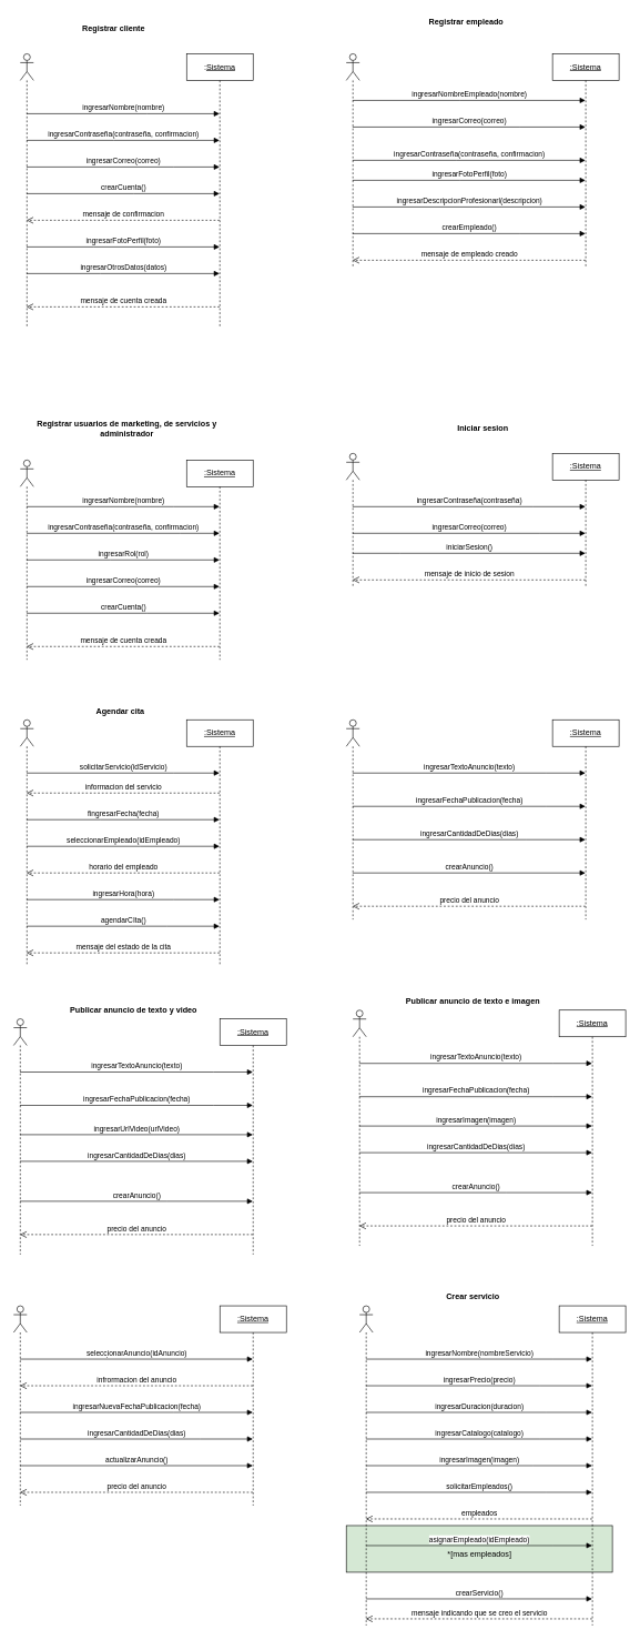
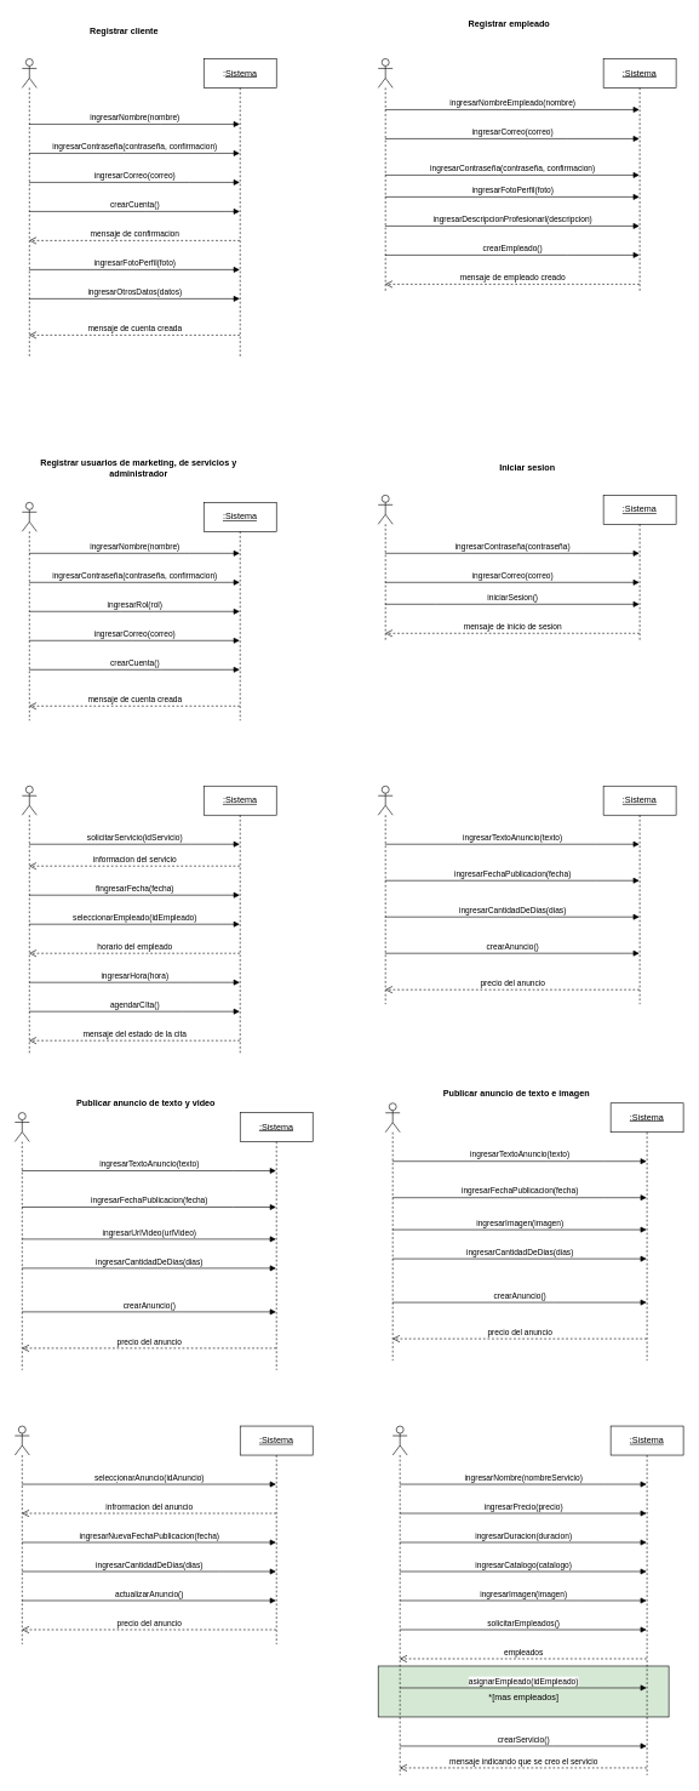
- <mxCell id="42" value="Agendar cita" style="text;align=center;fontStyle=1;verticalAlign=middle;spacingLeft=3;spacingRight=3;strokeColor=none;rotatable=0;points=[[0,0.5],[1,0.5]];portConstraint=eastwest;html=1;" vertex="1" parent="1"><mxGeometry x="140" y="1054" width="80" height="26" as="geometry" /></mxCell>
- <mxCell id="87" value="Crear servicio" style="text;align=center;fontStyle=1;verticalAlign=middle;spacingLeft=3;spacingRight=3;strokeColor=none;rotatable=0;points=[[0,0.5],[1,0.5]];portConstraint=eastwest;html=1;" vertex="1" parent="1"><mxGeometry x="670" y="1934" width="80" height="26" as="geometry" /></mxCell>
